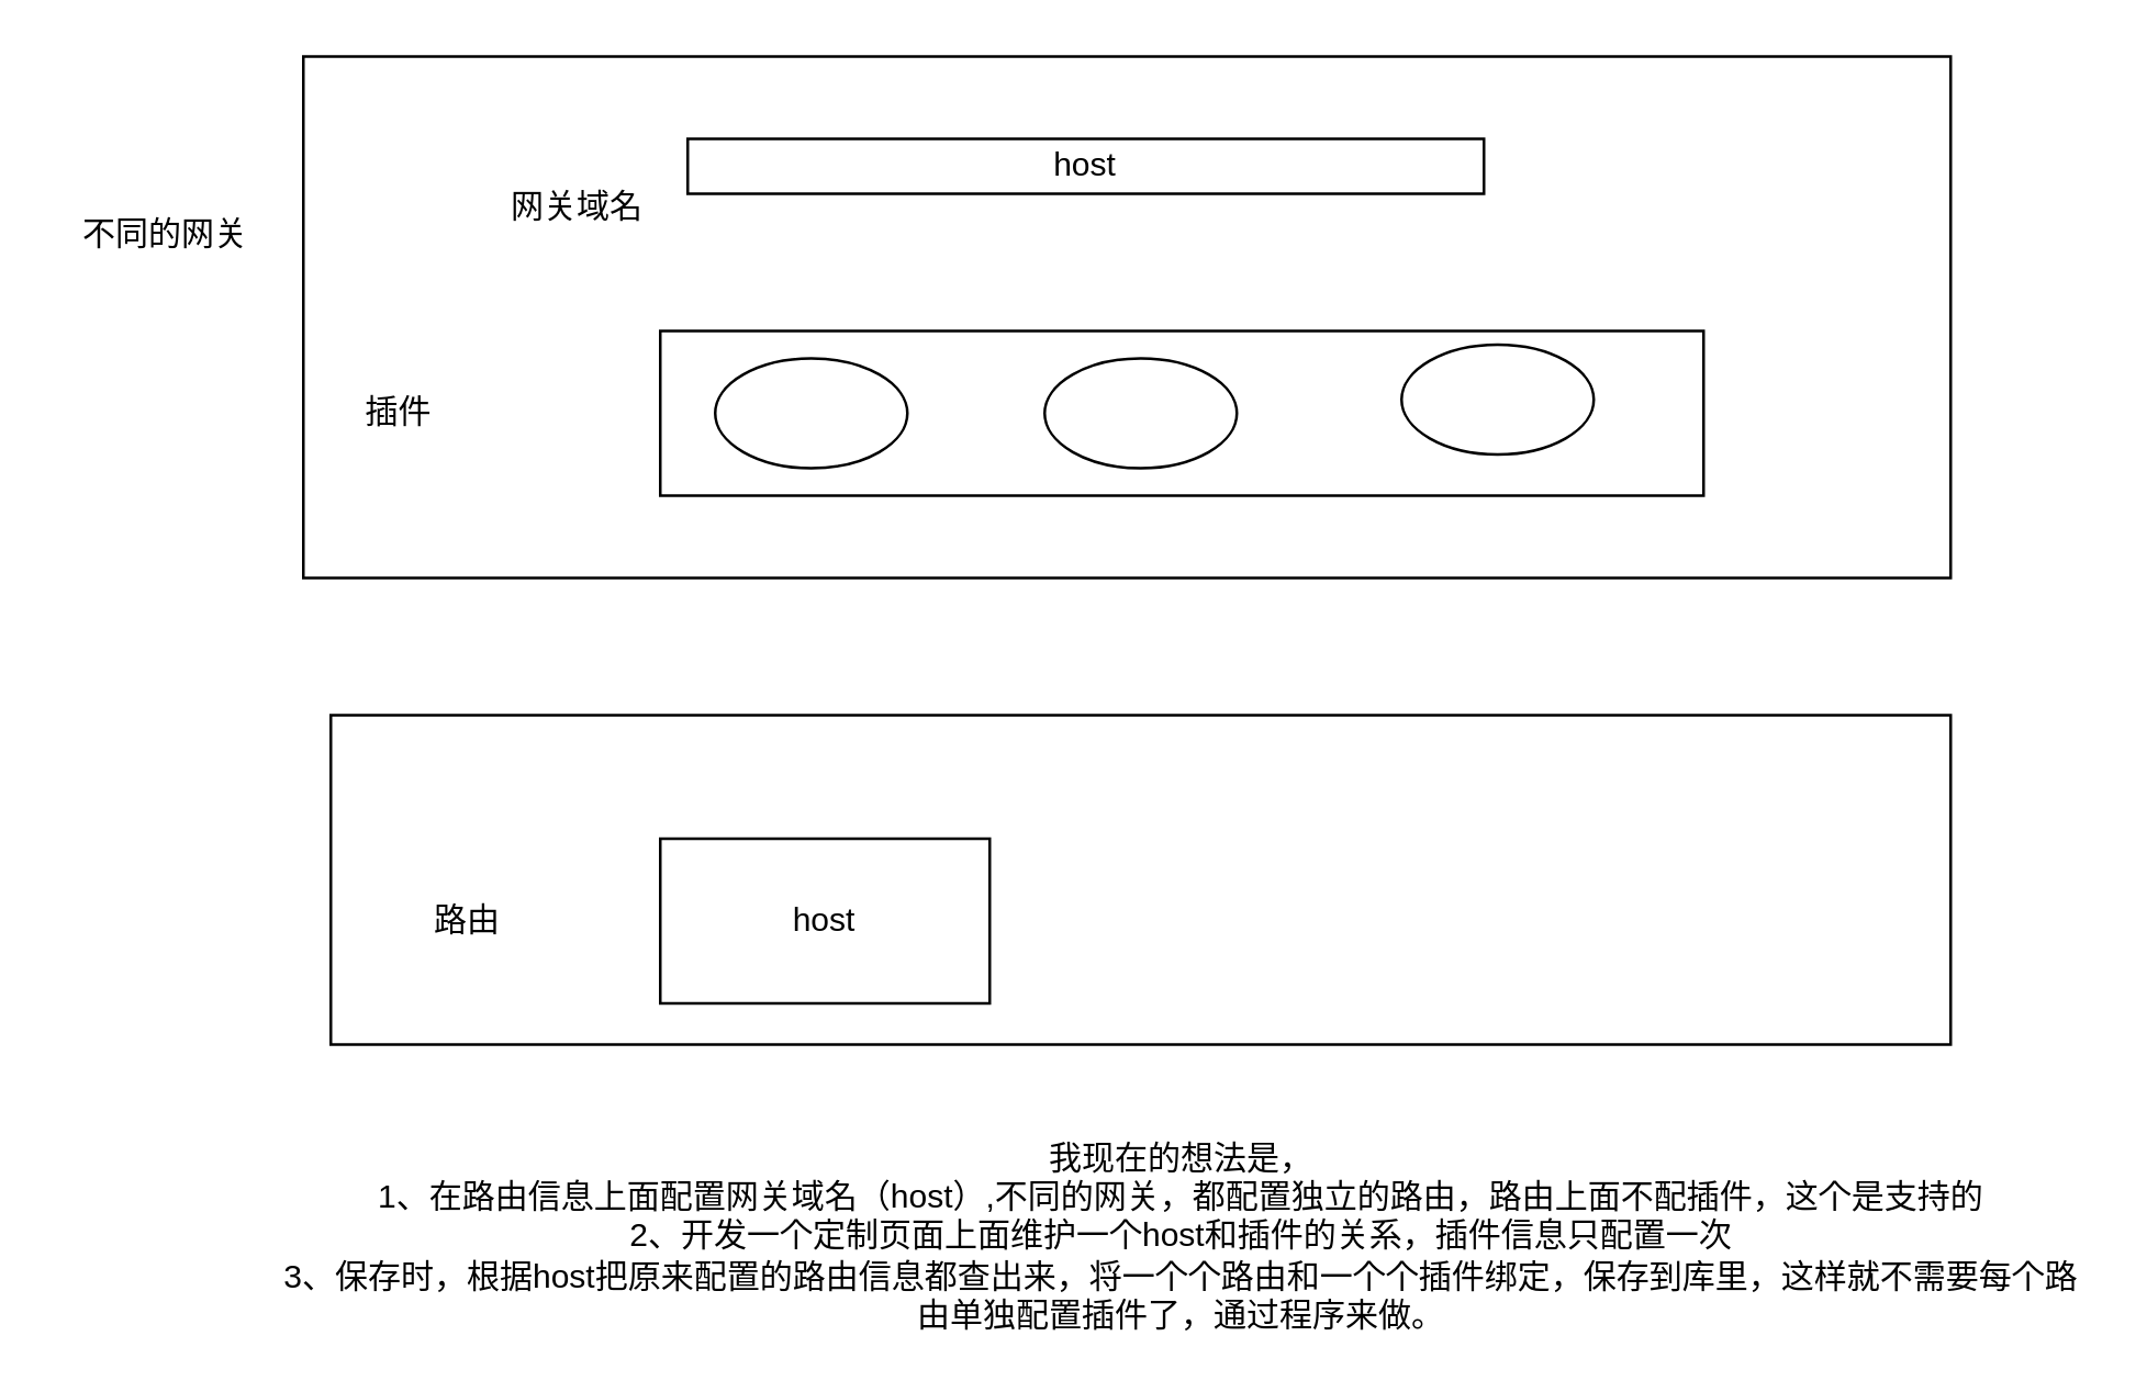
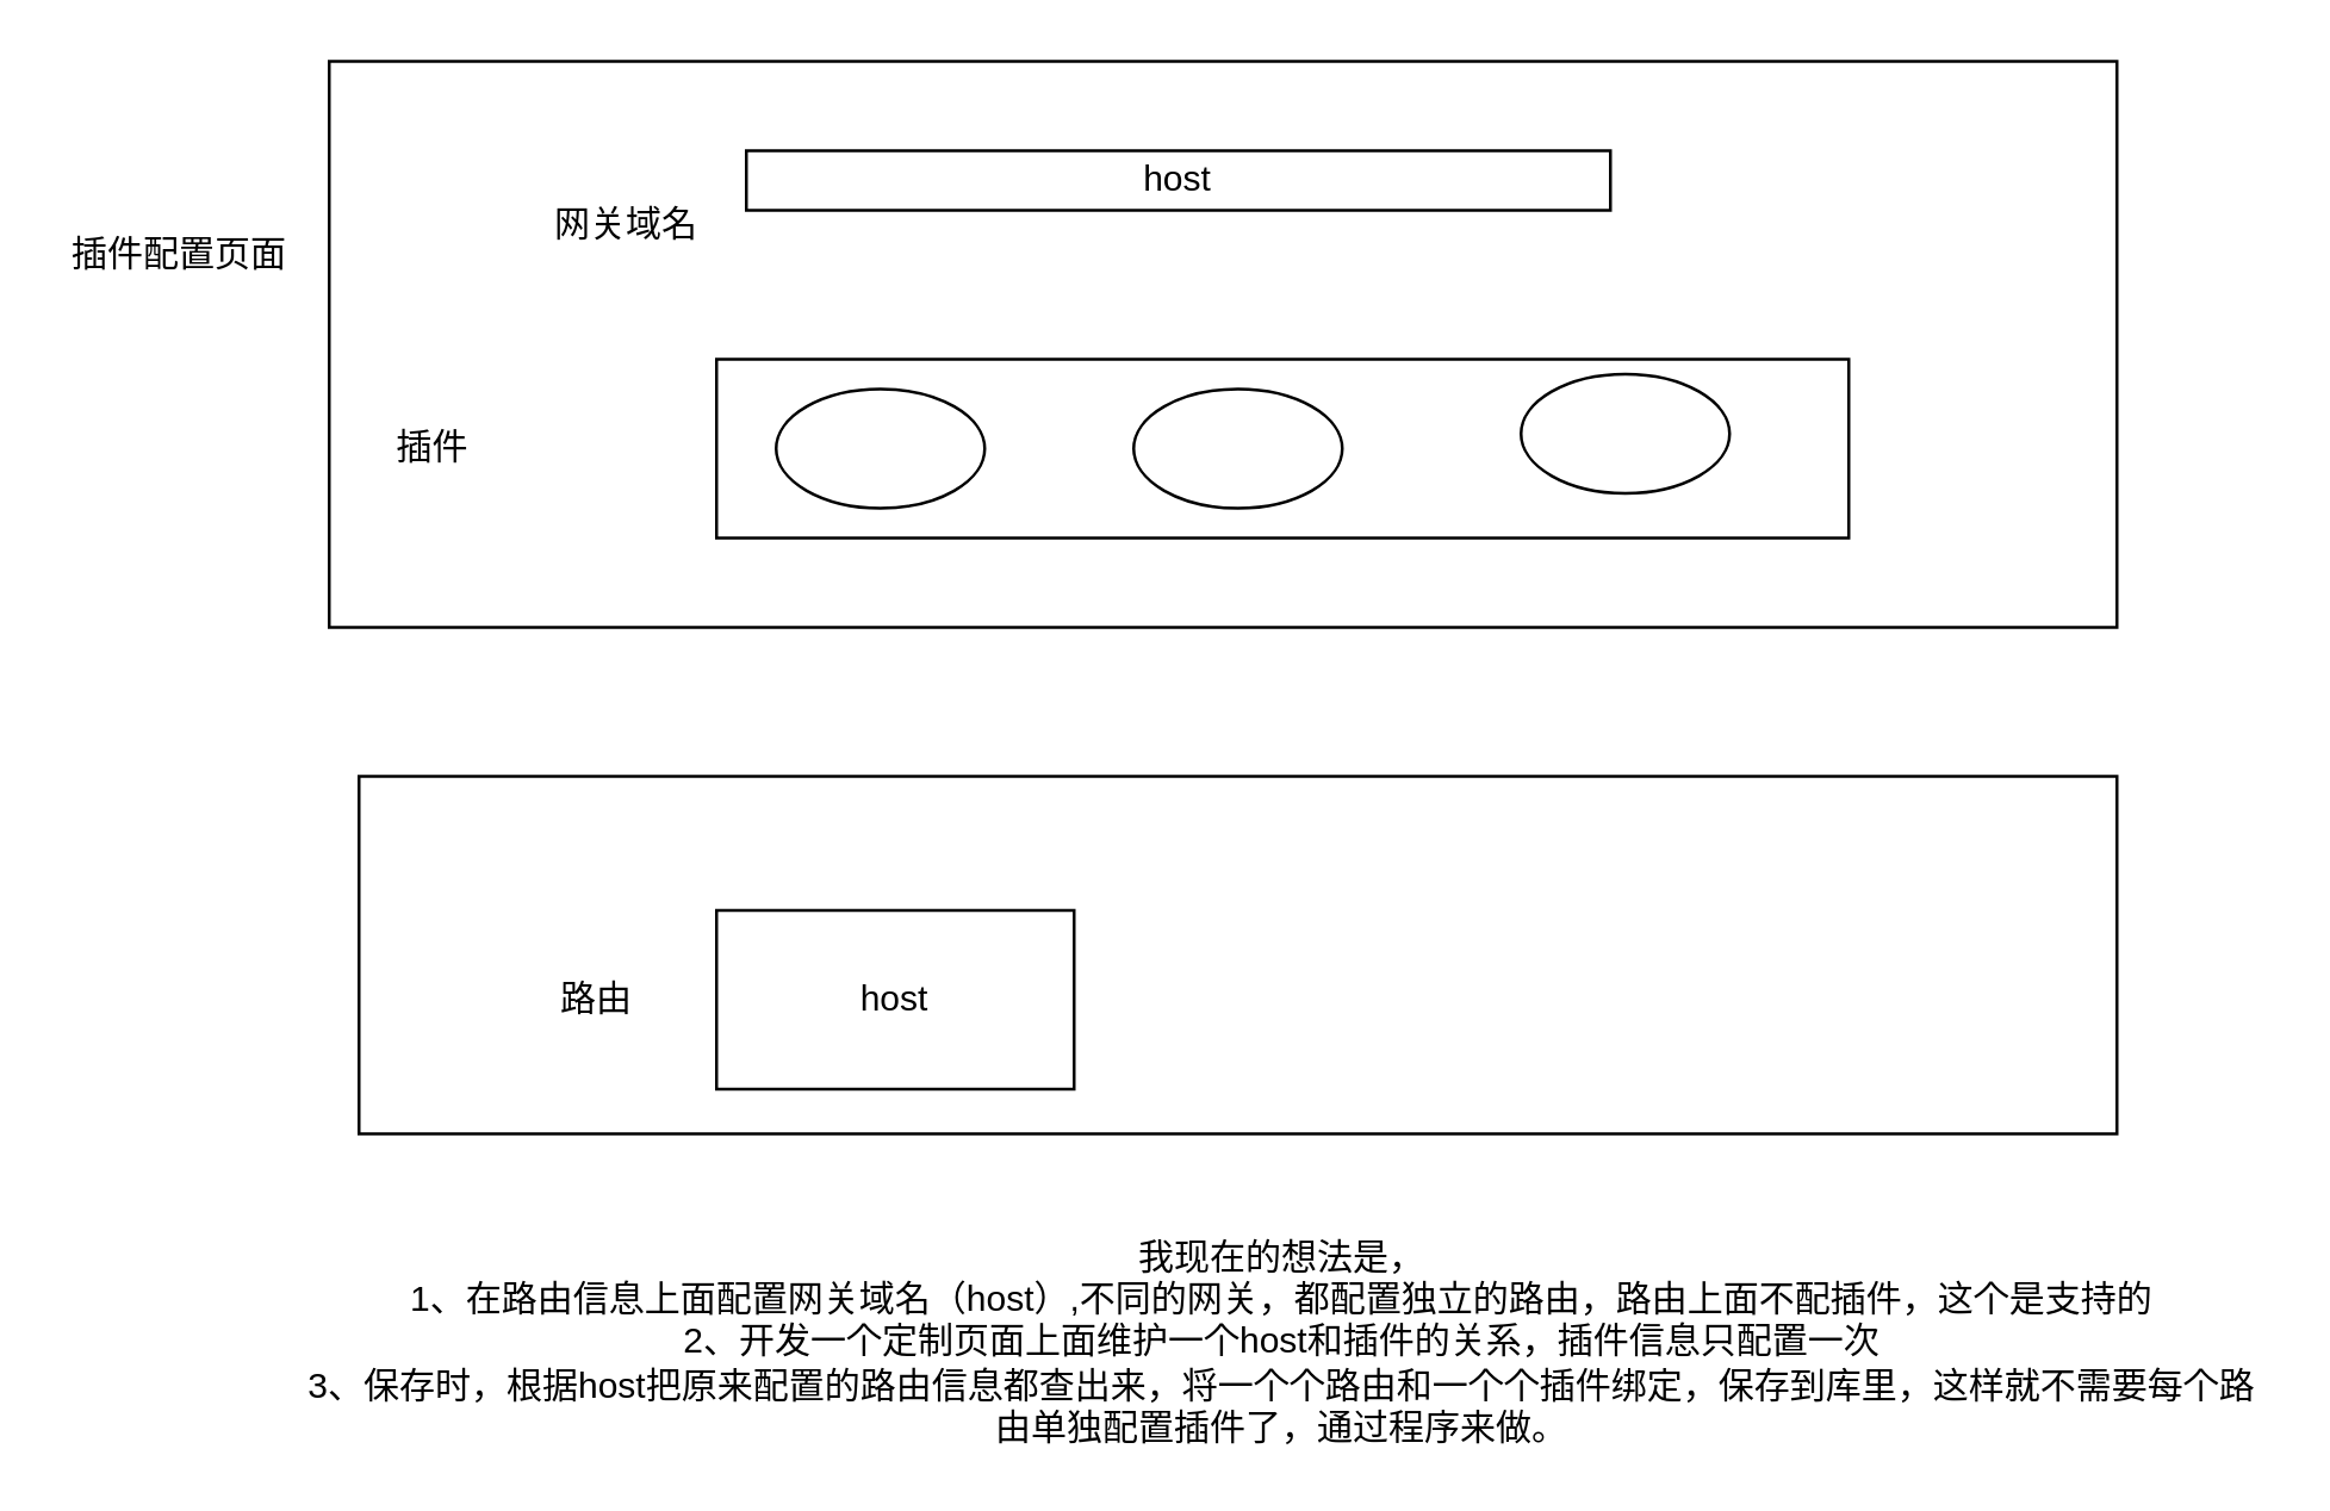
- <mxCell id="14" value="不同的网关" style="text;html=1;strokeColor=none;fillColor=none;align=center;verticalAlign=middle;whiteSpace=wrap;rounded=0;" vertex="1" parent="1"><mxGeometry x="20" y="75" width="80" height="20" as="geometry" /></mxCell>
+ <mxCell id="14" value="插件配置页面" style="text;html=1;strokeColor=none;fillColor=none;align=center;verticalAlign=middle;whiteSpace=wrap;rounded=0;" vertex="1" parent="1"><mxGeometry x="20" y="75" width="80" height="20" as="geometry" /></mxCell>
- <mxCell id="11" value="路由" style="text;html=1;strokeColor=none;fillColor=none;align=center;verticalAlign=middle;whiteSpace=wrap;rounded=0;" vertex="1" parent="1"><mxGeometry x="140" y="320" width="60" height="30" as="geometry" /></mxCell>
+ <mxCell id="11" value="路由" style="text;html=1;strokeColor=none;fillColor=none;align=center;verticalAlign=middle;whiteSpace=wrap;rounded=0;" vertex="1" parent="1"><mxGeometry x="170" y="320" width="60" height="30" as="geometry" /></mxCell>
